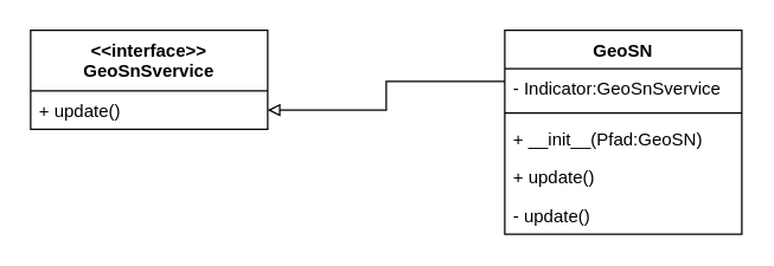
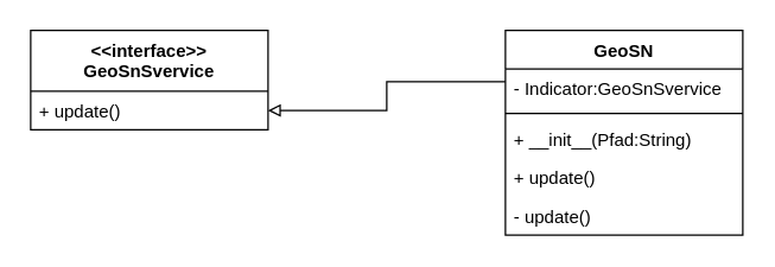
- <mxCell id="7" value="+ __init__(Pfad:GeoSN)" style="text;strokeColor=none;fillColor=none;align=left;verticalAlign=top;spacingLeft=4;spacingRight=4;overflow=hidden;rotatable=0;points=[[0,0.5],[1,0.5]];portConstraint=eastwest;" vertex="1" parent="4"><mxGeometry y="60" width="160" height="26" as="geometry" /></mxCell>
+ <mxCell id="7" value="+ __init__(Pfad:String)" style="text;strokeColor=none;fillColor=none;align=left;verticalAlign=top;spacingLeft=4;spacingRight=4;overflow=hidden;rotatable=0;points=[[0,0.5],[1,0.5]];portConstraint=eastwest;" vertex="1" parent="4"><mxGeometry y="60" width="160" height="26" as="geometry" /></mxCell>
